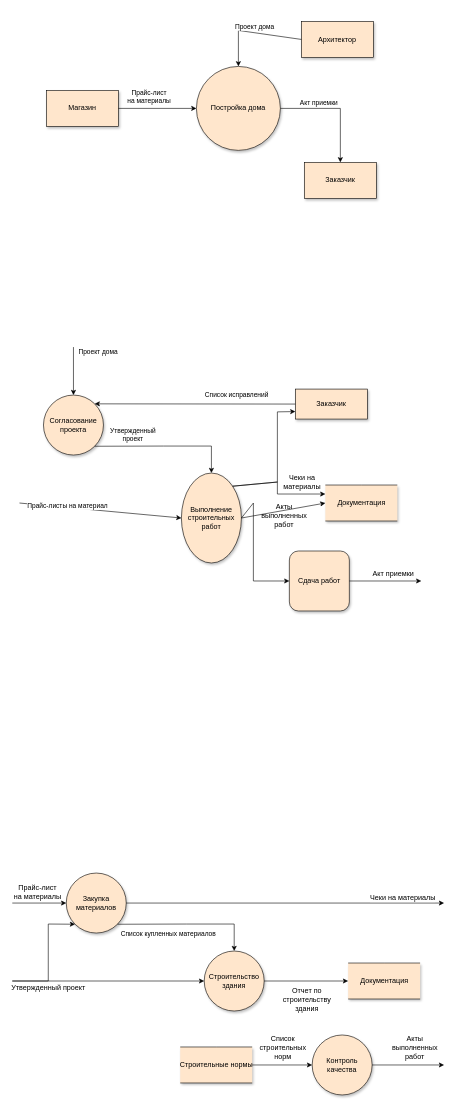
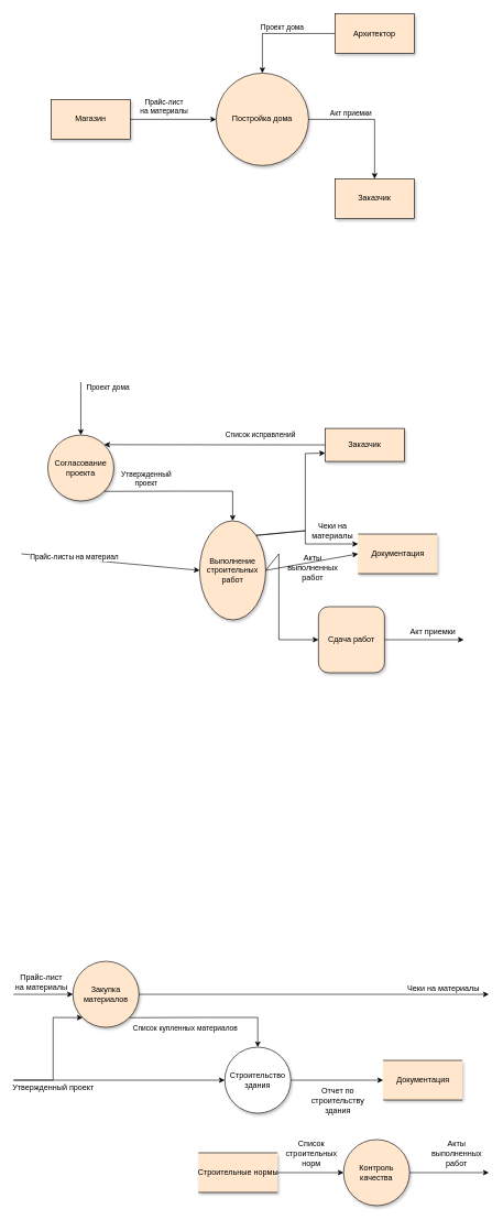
- <mxCell id="5" value="Архитектор" style="rounded=0;whiteSpace=wrap;html=1;shadow=1;fillColor=#ffe6cc;strokeColor=#000000;" vertex="1" parent="1"><mxGeometry x="502" y="35" width="120" height="60" as="geometry" /></mxCell>
+ <mxCell id="5" value="Архитектор" style="rounded=0;whiteSpace=wrap;html=1;shadow=1;fillColor=#ffe6cc;strokeColor=#000000;" vertex="1" parent="1"><mxGeometry x="507" y="20" width="120" height="60" as="geometry" /></mxCell>
- <mxCell id="37" value="Строительство здания" style="ellipse;whiteSpace=wrap;html=1;aspect=fixed;shadow=1;fillColor=#ffe6cc;strokeColor=#000000;" vertex="1" parent="1"><mxGeometry x="340" y="1585" width="100" height="100" as="geometry" /></mxCell>
+ <mxCell id="37" value="Строительство здания" style="ellipse;whiteSpace=wrap;html=1;aspect=fixed;shadow=1;fillColor=#ffffff;strokeColor=#000000;" vertex="1" parent="1"><mxGeometry x="340" y="1585" width="100" height="100" as="geometry" /></mxCell>
